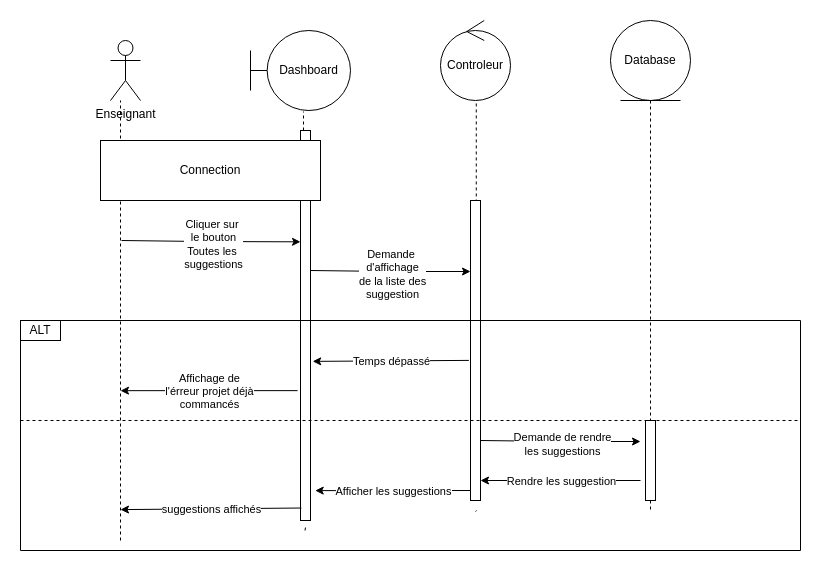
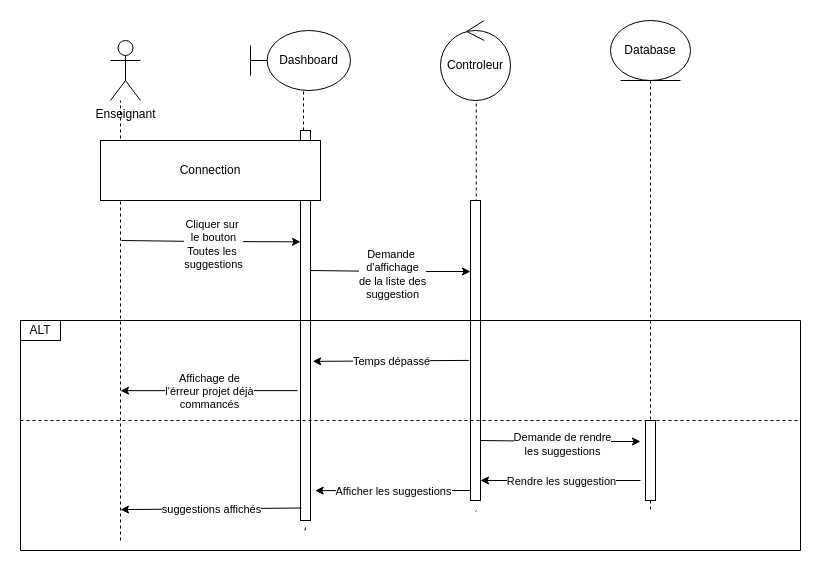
- <mxCell id="3" value="Database" style="ellipse;shape=umlEntity;whiteSpace=wrap;html=1;" parent="1" vertex="1"><mxGeometry x="610" y="20" width="80" height="80" as="geometry" /></mxCell>
+ <mxCell id="3" value="Database" style="ellipse;shape=umlEntity;whiteSpace=wrap;html=1;" parent="1" vertex="1"><mxGeometry x="610" y="20" width="80" height="60" as="geometry" /></mxCell>
- <mxCell id="2" value="Dashboard" style="shape=umlBoundary;whiteSpace=wrap;html=1;" parent="1" vertex="1"><mxGeometry x="250" y="30" width="100" height="80" as="geometry" /></mxCell>
+ <mxCell id="2" value="Dashboard" style="shape=umlBoundary;whiteSpace=wrap;html=1;" parent="1" vertex="1"><mxGeometry x="250" y="30" width="100" height="60" as="geometry" /></mxCell>
